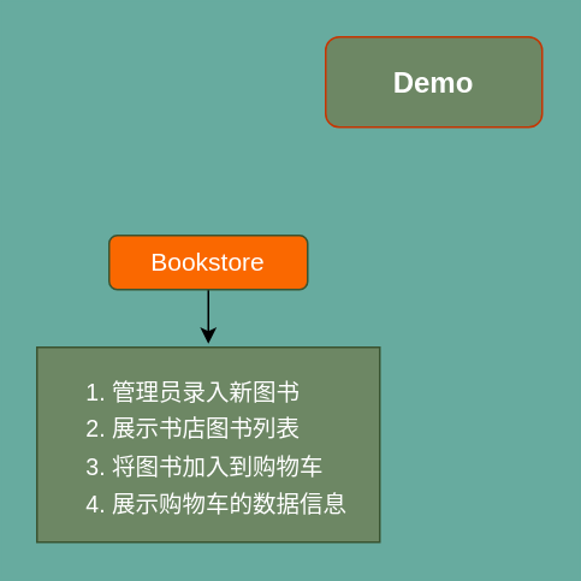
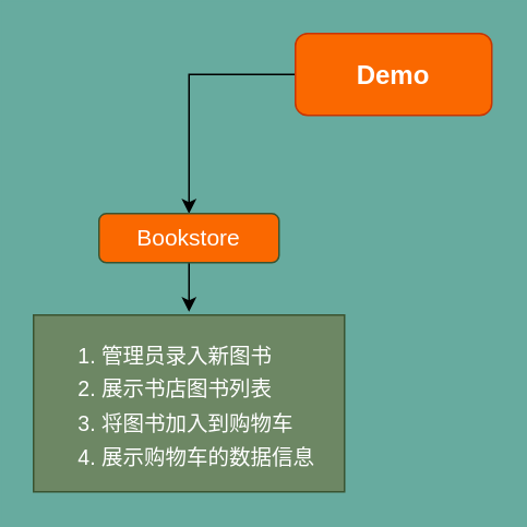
- <mxCell id="3" value="&lt;font style=&quot;font-size: 16px&quot;&gt;&lt;b&gt;Demo&lt;/b&gt;&lt;/font&gt;" style="rounded=1;whiteSpace=wrap;html=1;fillColor=#6d8764;strokeColor=#C73500;fontColor=#ffffff;" parent="1" vertex="1"><mxGeometry x="180" y="20" width="120" height="50" as="geometry" /></mxCell>
+ <mxCell id="3" value="&lt;font style=&quot;font-size: 16px&quot;&gt;&lt;b&gt;Demo&lt;/b&gt;&lt;/font&gt;" style="rounded=1;whiteSpace=wrap;html=1;fillColor=#fa6800;strokeColor=#C73500;fontColor=#ffffff;" parent="1" vertex="1"><mxGeometry x="180" y="20" width="120" height="50" as="geometry" /></mxCell>
+ <mxCell id="2" value="" style="edgeStyle=orthogonalEdgeStyle;rounded=0;orthogonalLoop=1;jettySize=auto;html=1;" parent="1" source="3" target="5" edge="1"><mxGeometry relative="1" as="geometry" /></mxCell>
